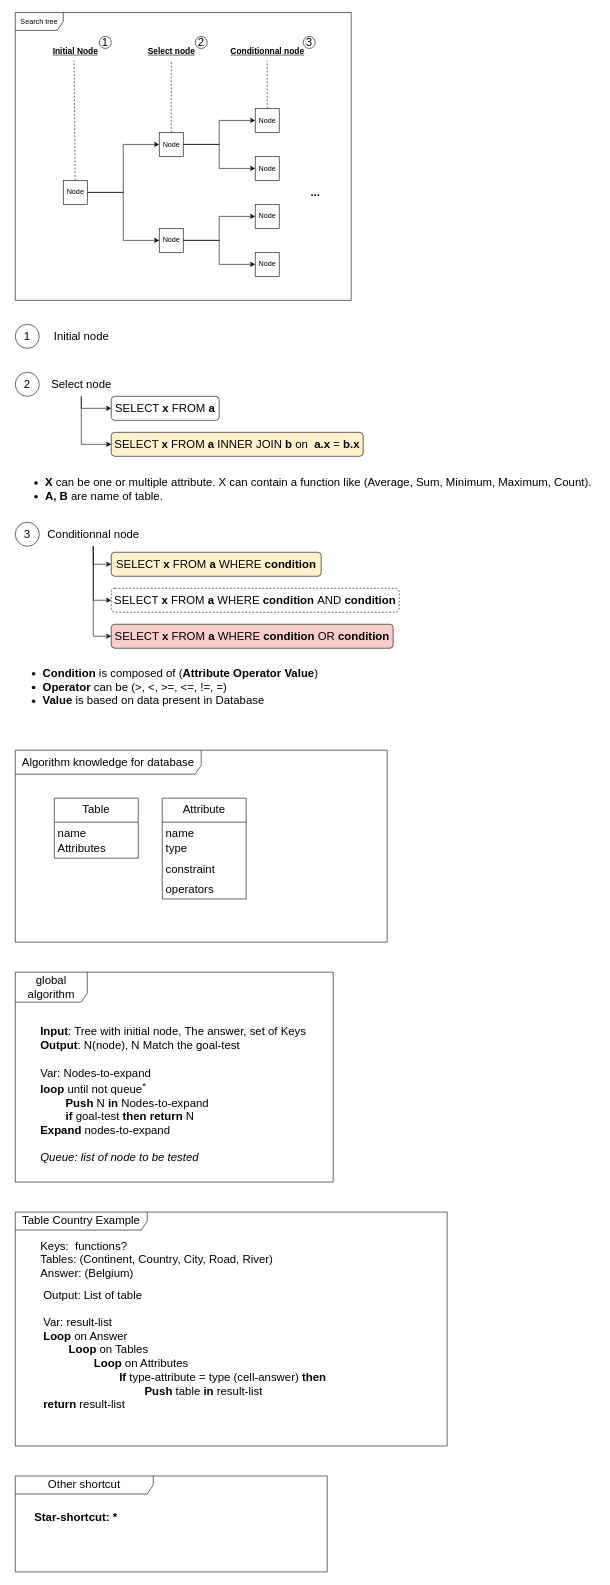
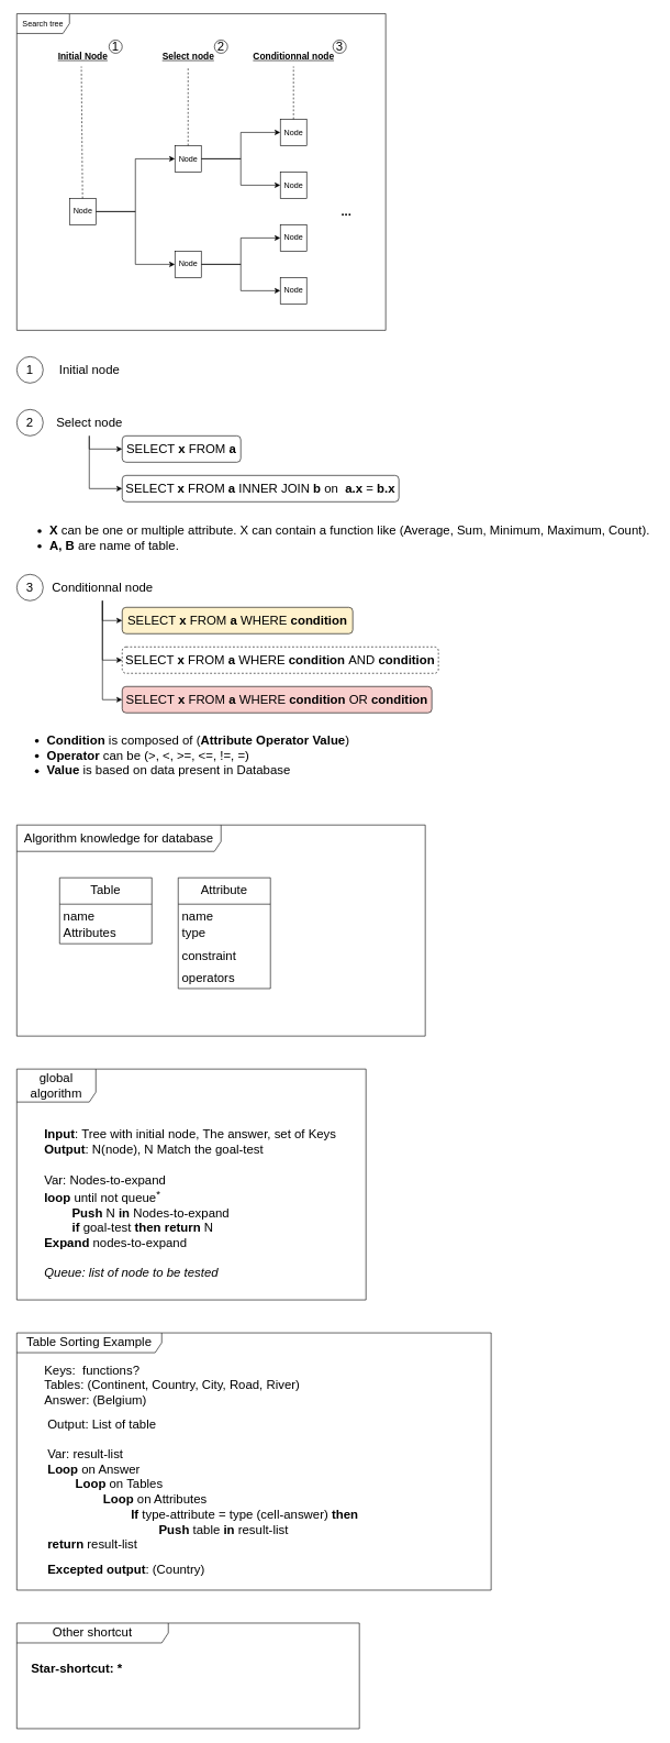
- <mxCell id="33" value="SELECT &lt;b&gt;x &lt;/b&gt;FROM &lt;b&gt;a &lt;/b&gt;INNER JOIN &lt;b&gt;b &lt;/b&gt;on&amp;nbsp; &lt;b&gt;a.x&lt;/b&gt; = &lt;b&gt;b.x&lt;/b&gt;" style="rounded=1;whiteSpace=wrap;html=1;fontSize=19;fillColor=#fff2cc;" vertex="1" parent="1"><mxGeometry x="185" y="720" width="420" height="40" as="geometry" /></mxCell>
+ <mxCell id="33" value="SELECT &lt;b&gt;x &lt;/b&gt;FROM &lt;b&gt;a &lt;/b&gt;INNER JOIN &lt;b&gt;b &lt;/b&gt;on&amp;nbsp; &lt;b&gt;a.x&lt;/b&gt; = &lt;b&gt;b.x&lt;/b&gt;" style="rounded=1;whiteSpace=wrap;html=1;fontSize=19;" vertex="1" parent="1"><mxGeometry x="185" y="720" width="420" height="40" as="geometry" /></mxCell>
- <mxCell id="46" value="Table Country Example" style="shape=umlFrame;whiteSpace=wrap;html=1;pointerEvents=0;fontSize=19;width=220;height=30;" vertex="1" parent="1"><mxGeometry x="25" y="2020" width="720" height="390" as="geometry" /></mxCell>
+ <mxCell id="46" value="Table Sorting Example" style="shape=umlFrame;whiteSpace=wrap;html=1;pointerEvents=0;fontSize=19;width=220;height=30;" vertex="1" parent="1"><mxGeometry x="25" y="2020" width="720" height="390" as="geometry" /></mxCell>
+ <mxCell id="58" value="&lt;b&gt;Excepted output&lt;/b&gt;: (Country)" style="text;html=1;align=left;verticalAlign=middle;resizable=0;points=[];autosize=1;strokeColor=none;fillColor=none;fontSize=19;" vertex="1" parent="1"><mxGeometry x="70" y="2360" width="260" height="40" as="geometry" /></mxCell>
- <mxCell id="60" value="&lt;b&gt;Star-shortcut: *&lt;/b&gt;" style="text;html=1;align=left;verticalAlign=middle;resizable=0;points=[];autosize=1;strokeColor=none;fillColor=none;fontSize=19;" vertex="1" parent="1"><mxGeometry x="55" y="2510" width="160" height="40" as="geometry" /></mxCell>
+ <mxCell id="60" value="&lt;b&gt;Star-shortcut: *&lt;/b&gt;" style="text;html=1;align=left;verticalAlign=middle;resizable=0;points=[];autosize=1;strokeColor=none;fillColor=none;fontSize=19;" vertex="1" parent="1"><mxGeometry x="45" y="2510" width="160" height="40" as="geometry" /></mxCell>
